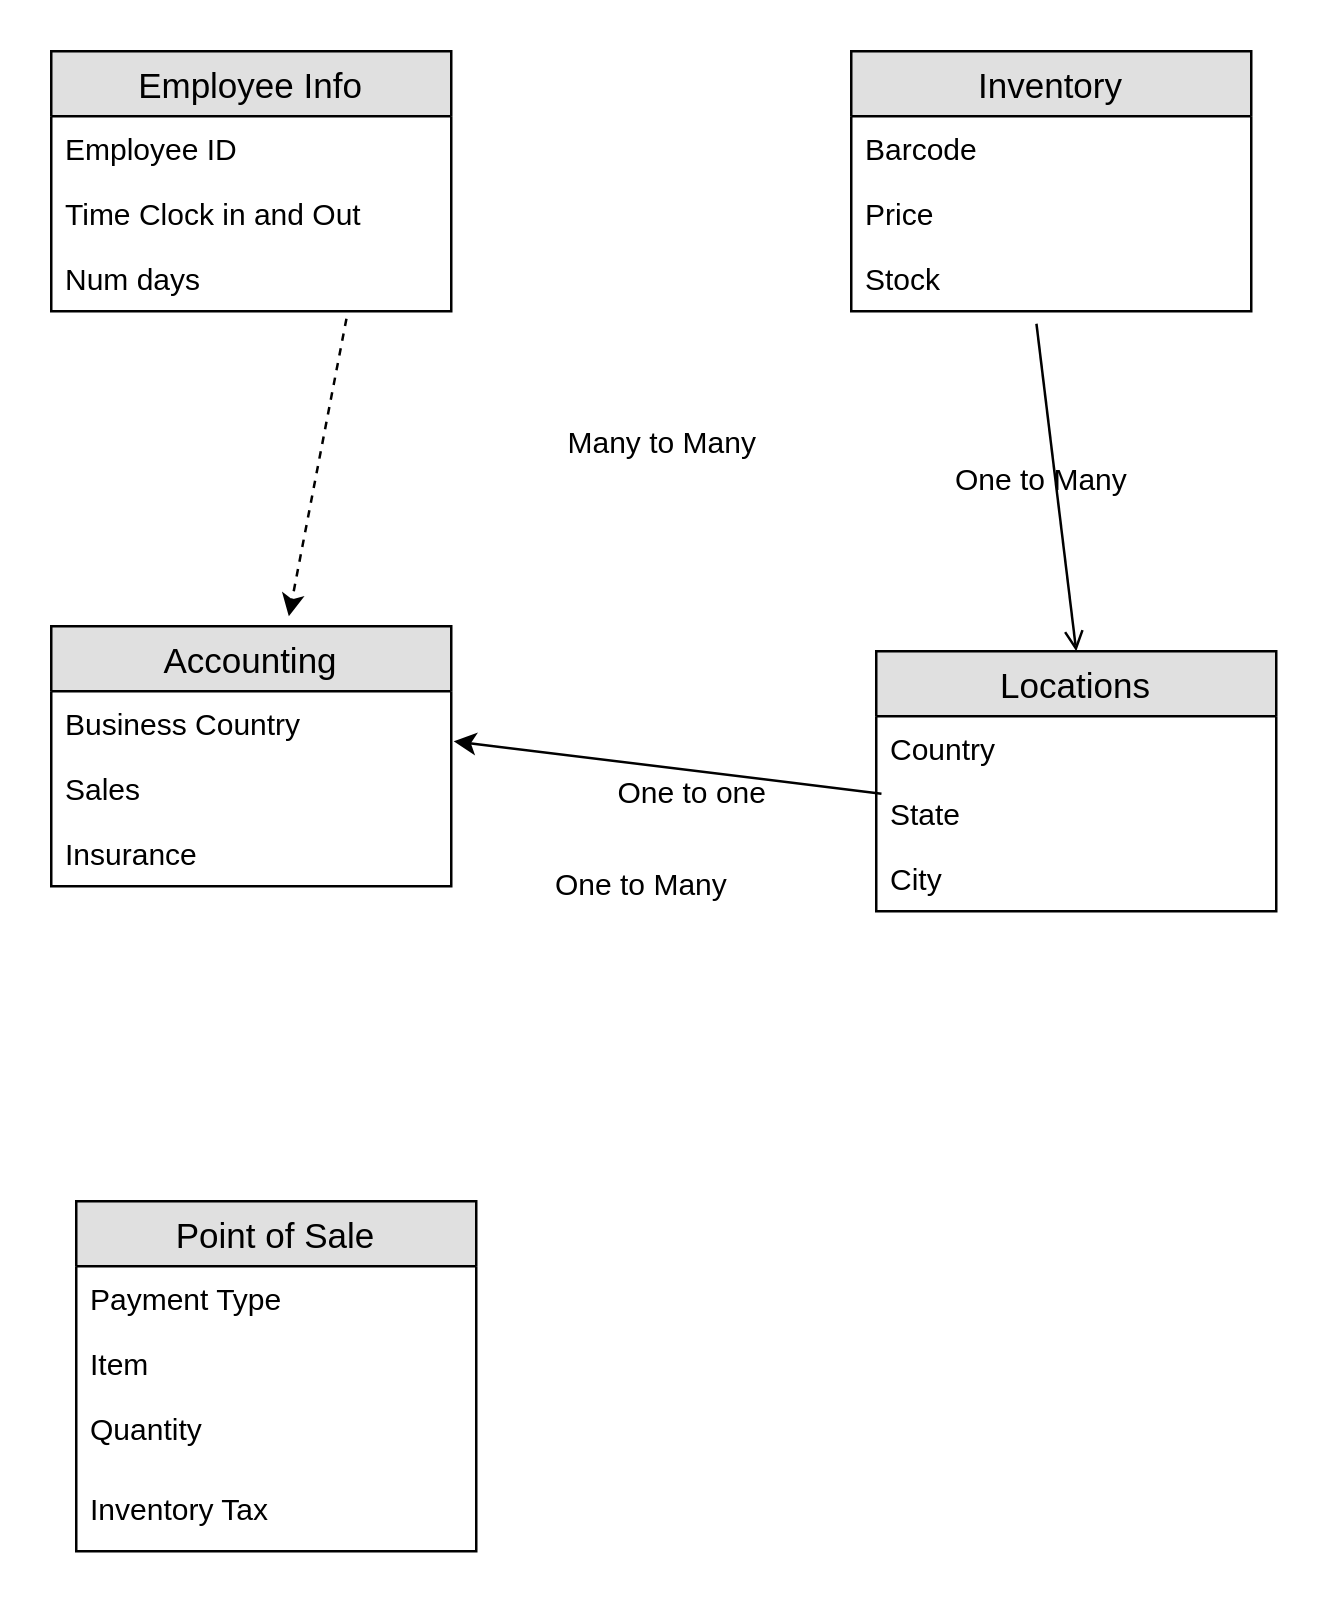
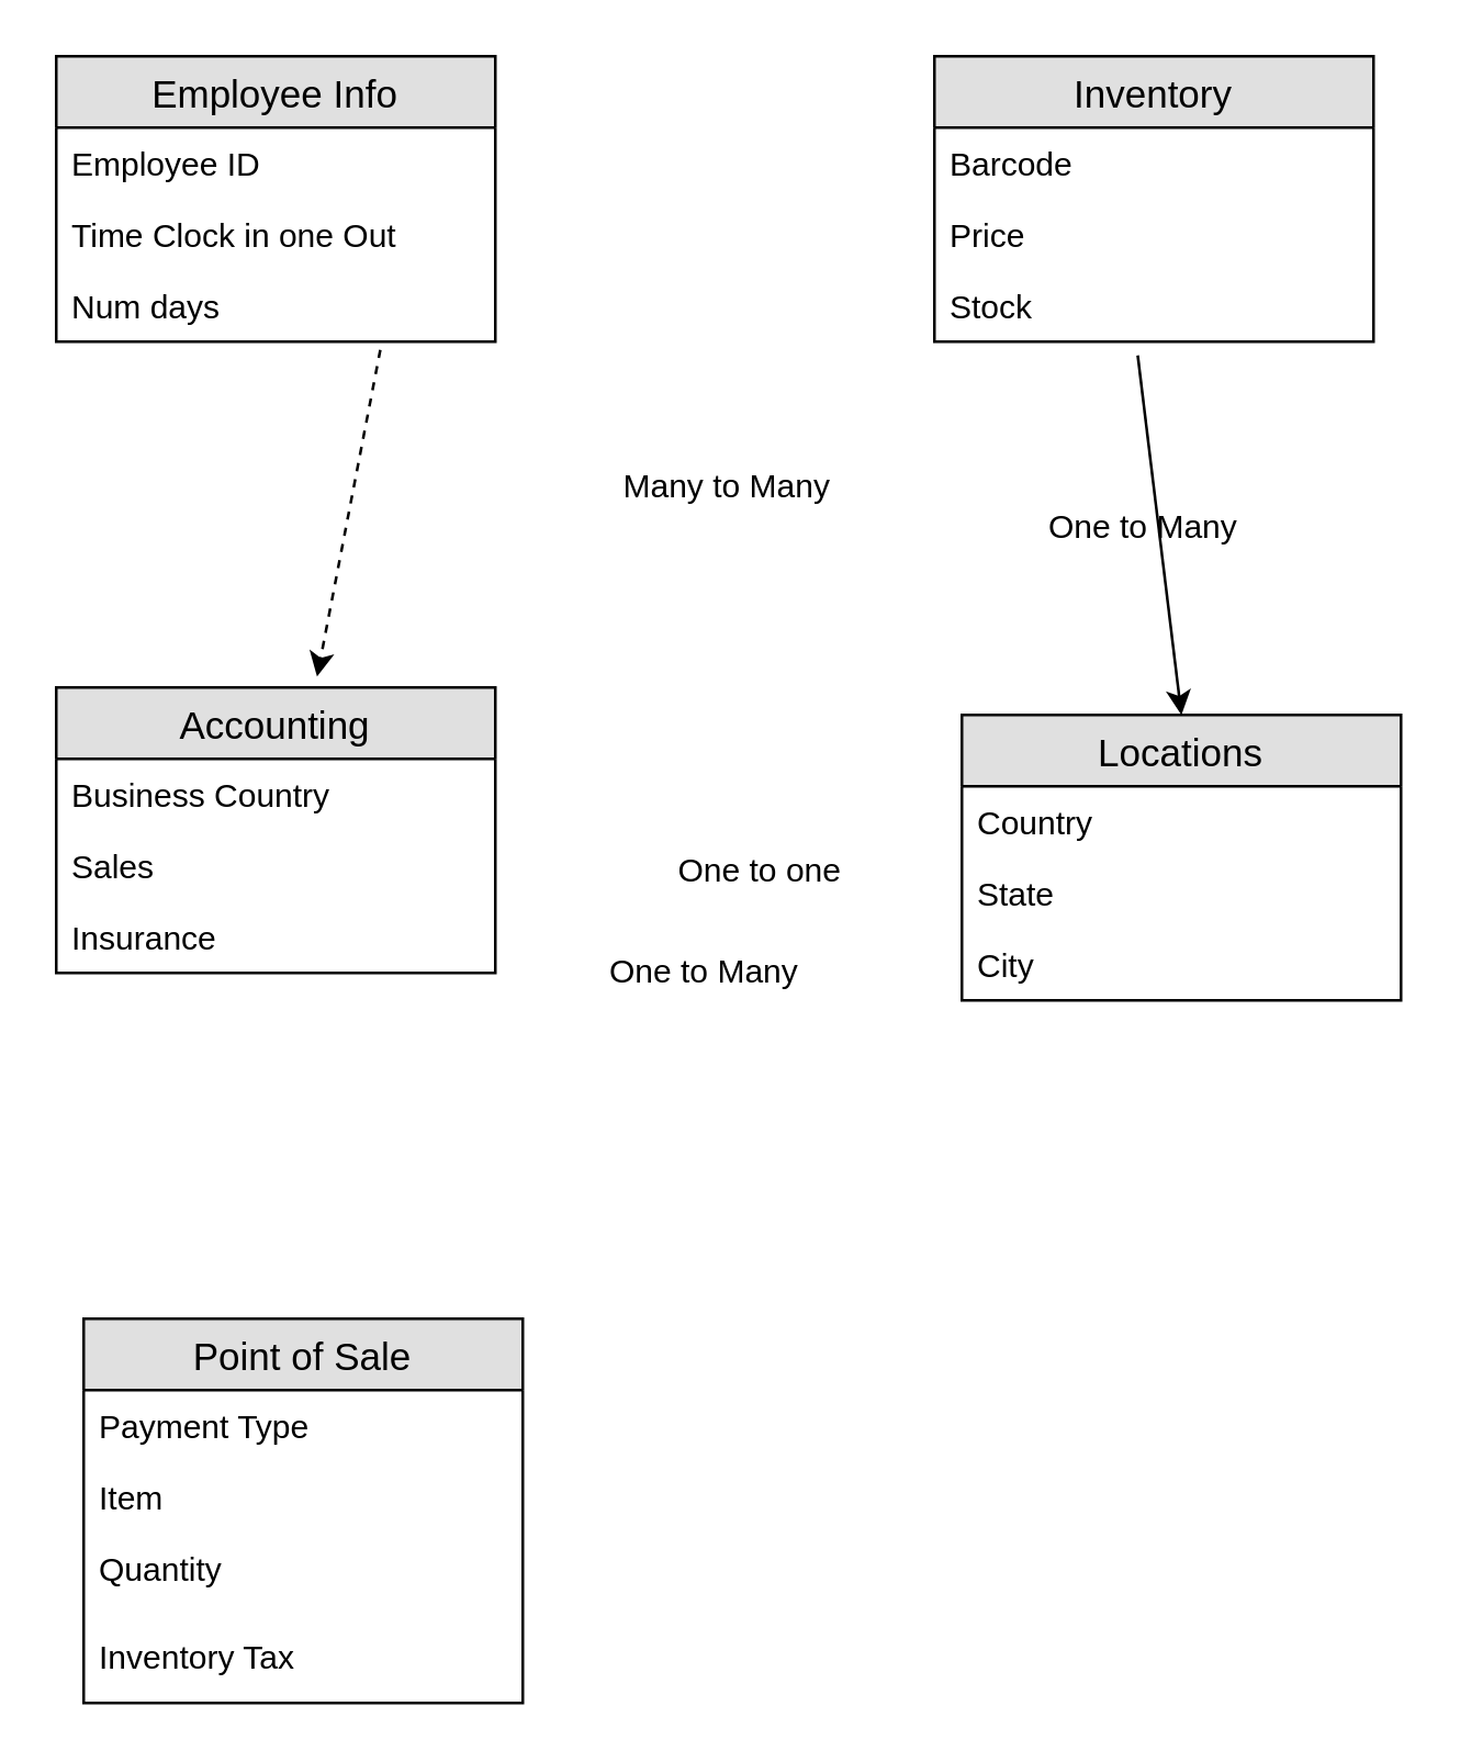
- <mxCell id="4" value="Time Clock in and Out" style="text;strokeColor=none;fillColor=none;spacingLeft=4;spacingRight=4;overflow=hidden;rotatable=0;points=[[0,0.5],[1,0.5]];portConstraint=eastwest;fontSize=12;" vertex="1" parent="2"><mxGeometry y="52" width="160" height="26" as="geometry" /></mxCell>
+ <mxCell id="4" value="Time Clock in one Out" style="text;strokeColor=none;fillColor=none;spacingLeft=4;spacingRight=4;overflow=hidden;rotatable=0;points=[[0,0.5],[1,0.5]];portConstraint=eastwest;fontSize=12;" vertex="1" parent="2"><mxGeometry y="52" width="160" height="26" as="geometry" /></mxCell>
- <mxCell id="25" value="" style="endArrow=open;html=1;exitX=0.463;exitY=1.192;exitDx=0;exitDy=0;exitPerimeter=0;entryX=0.5;entryY=0;entryDx=0;entryDy=0;" edge="1" parent="1" source="9" target="14"><mxGeometry width="50" height="50" relative="1" as="geometry"><mxPoint x="20" y="690" as="sourcePoint" /><mxPoint x="500" y="220" as="targetPoint" /></mxGeometry></mxCell>
+ <mxCell id="25" value="" style="endArrow=classic;html=1;exitX=0.463;exitY=1.192;exitDx=0;exitDy=0;exitPerimeter=0;entryX=0.5;entryY=0;entryDx=0;entryDy=0;" edge="1" parent="1" source="9" target="14"><mxGeometry width="50" height="50" relative="1" as="geometry"><mxPoint x="20" y="690" as="sourcePoint" /><mxPoint x="500" y="220" as="targetPoint" /></mxGeometry></mxCell>
- <mxCell id="28" value="" style="endArrow=classic;html=1;exitX=0.013;exitY=0.192;exitDx=0;exitDy=0;exitPerimeter=0;entryX=1.006;entryY=0.769;entryDx=0;entryDy=0;entryPerimeter=0;" edge="1" parent="1" source="16" target="11"><mxGeometry width="50" height="50" relative="1" as="geometry"><mxPoint x="280" y="320" as="sourcePoint" /><mxPoint x="330" y="270" as="targetPoint" /></mxGeometry></mxCell>
